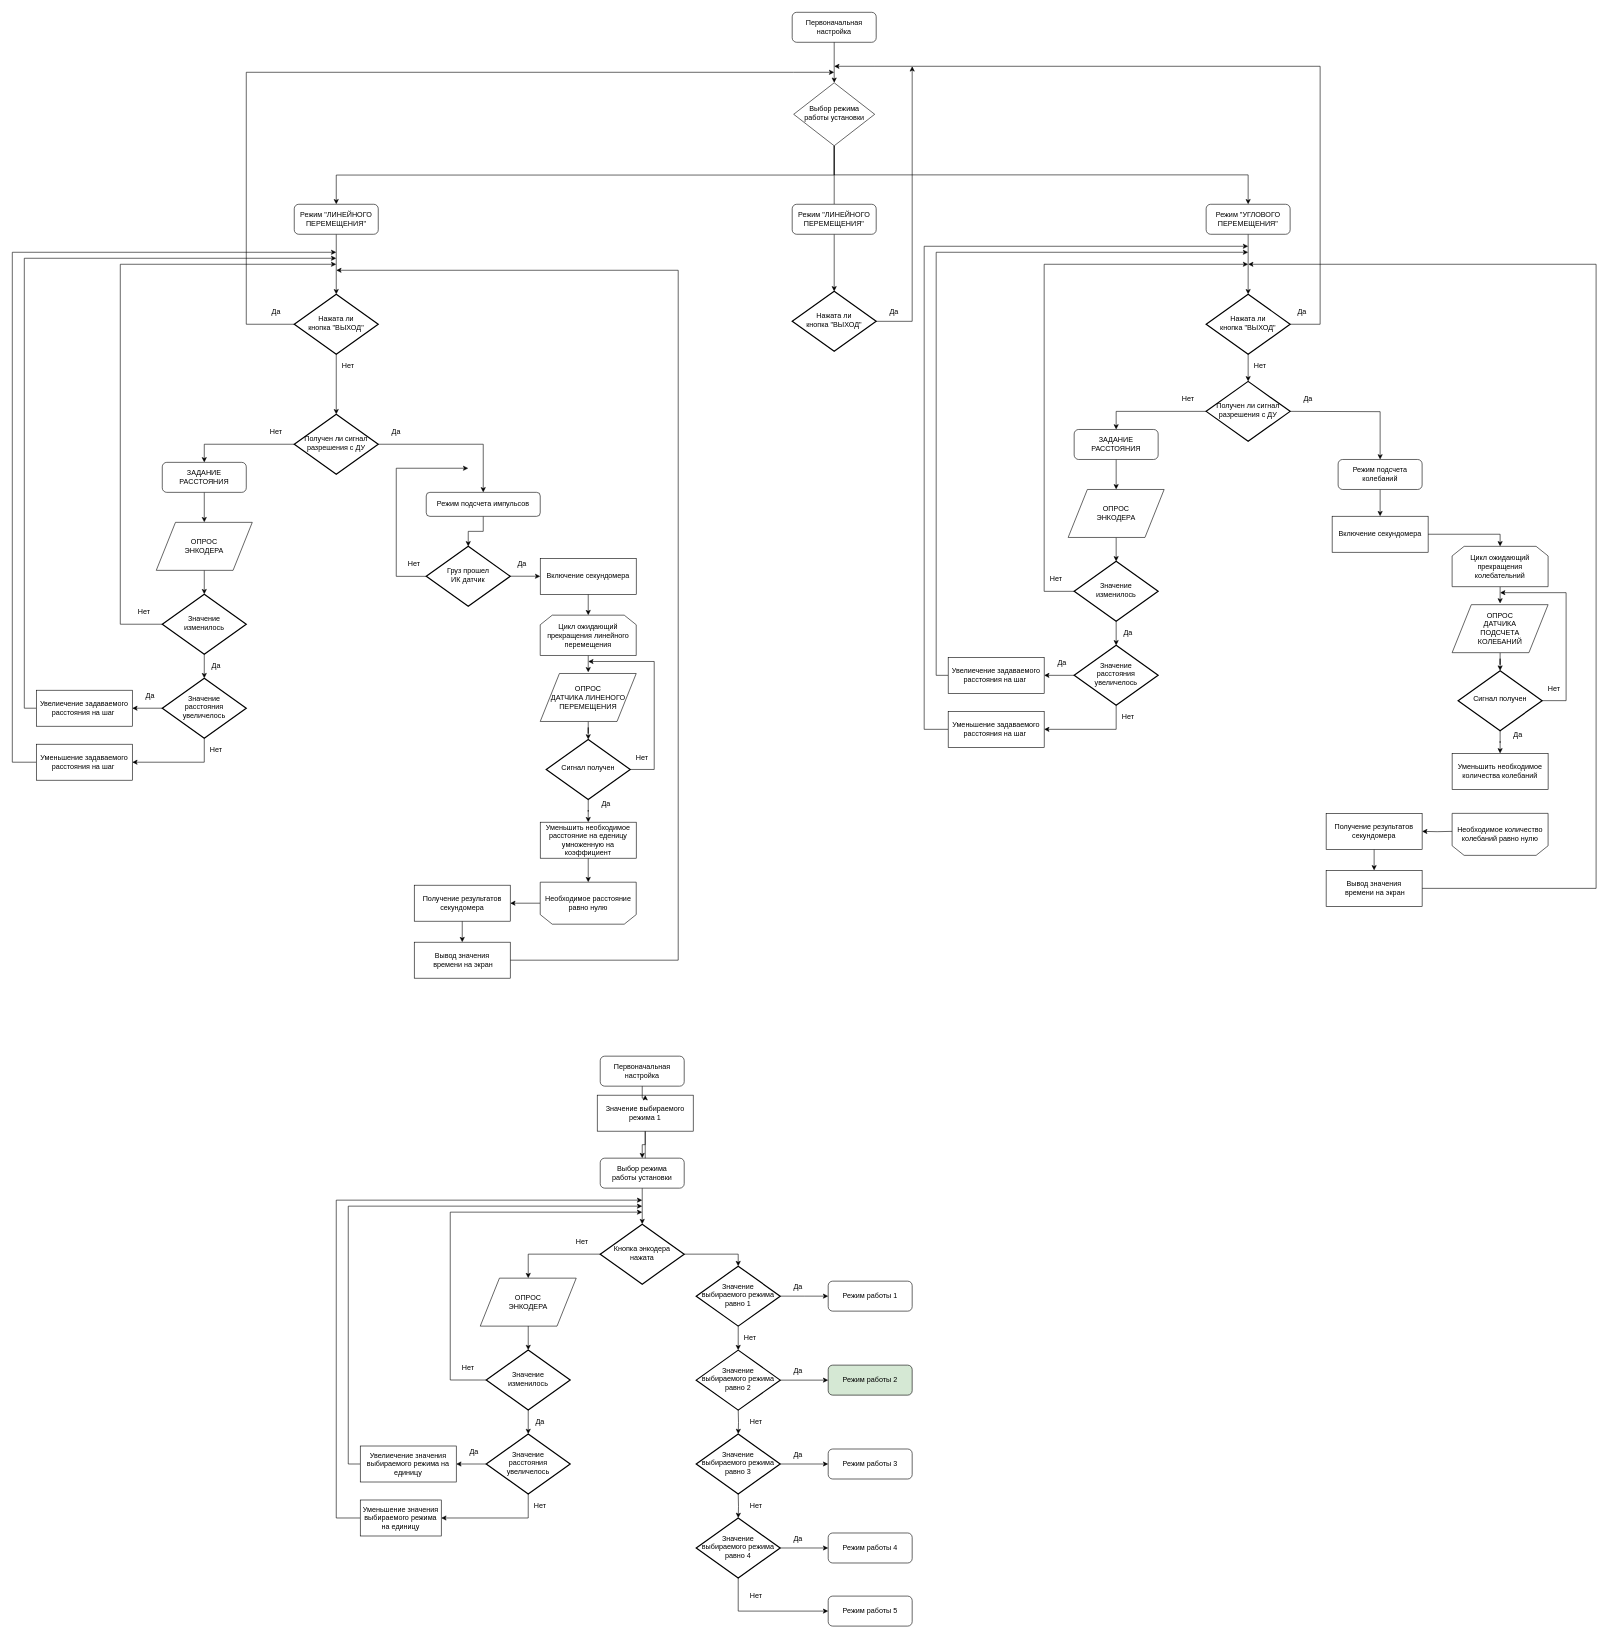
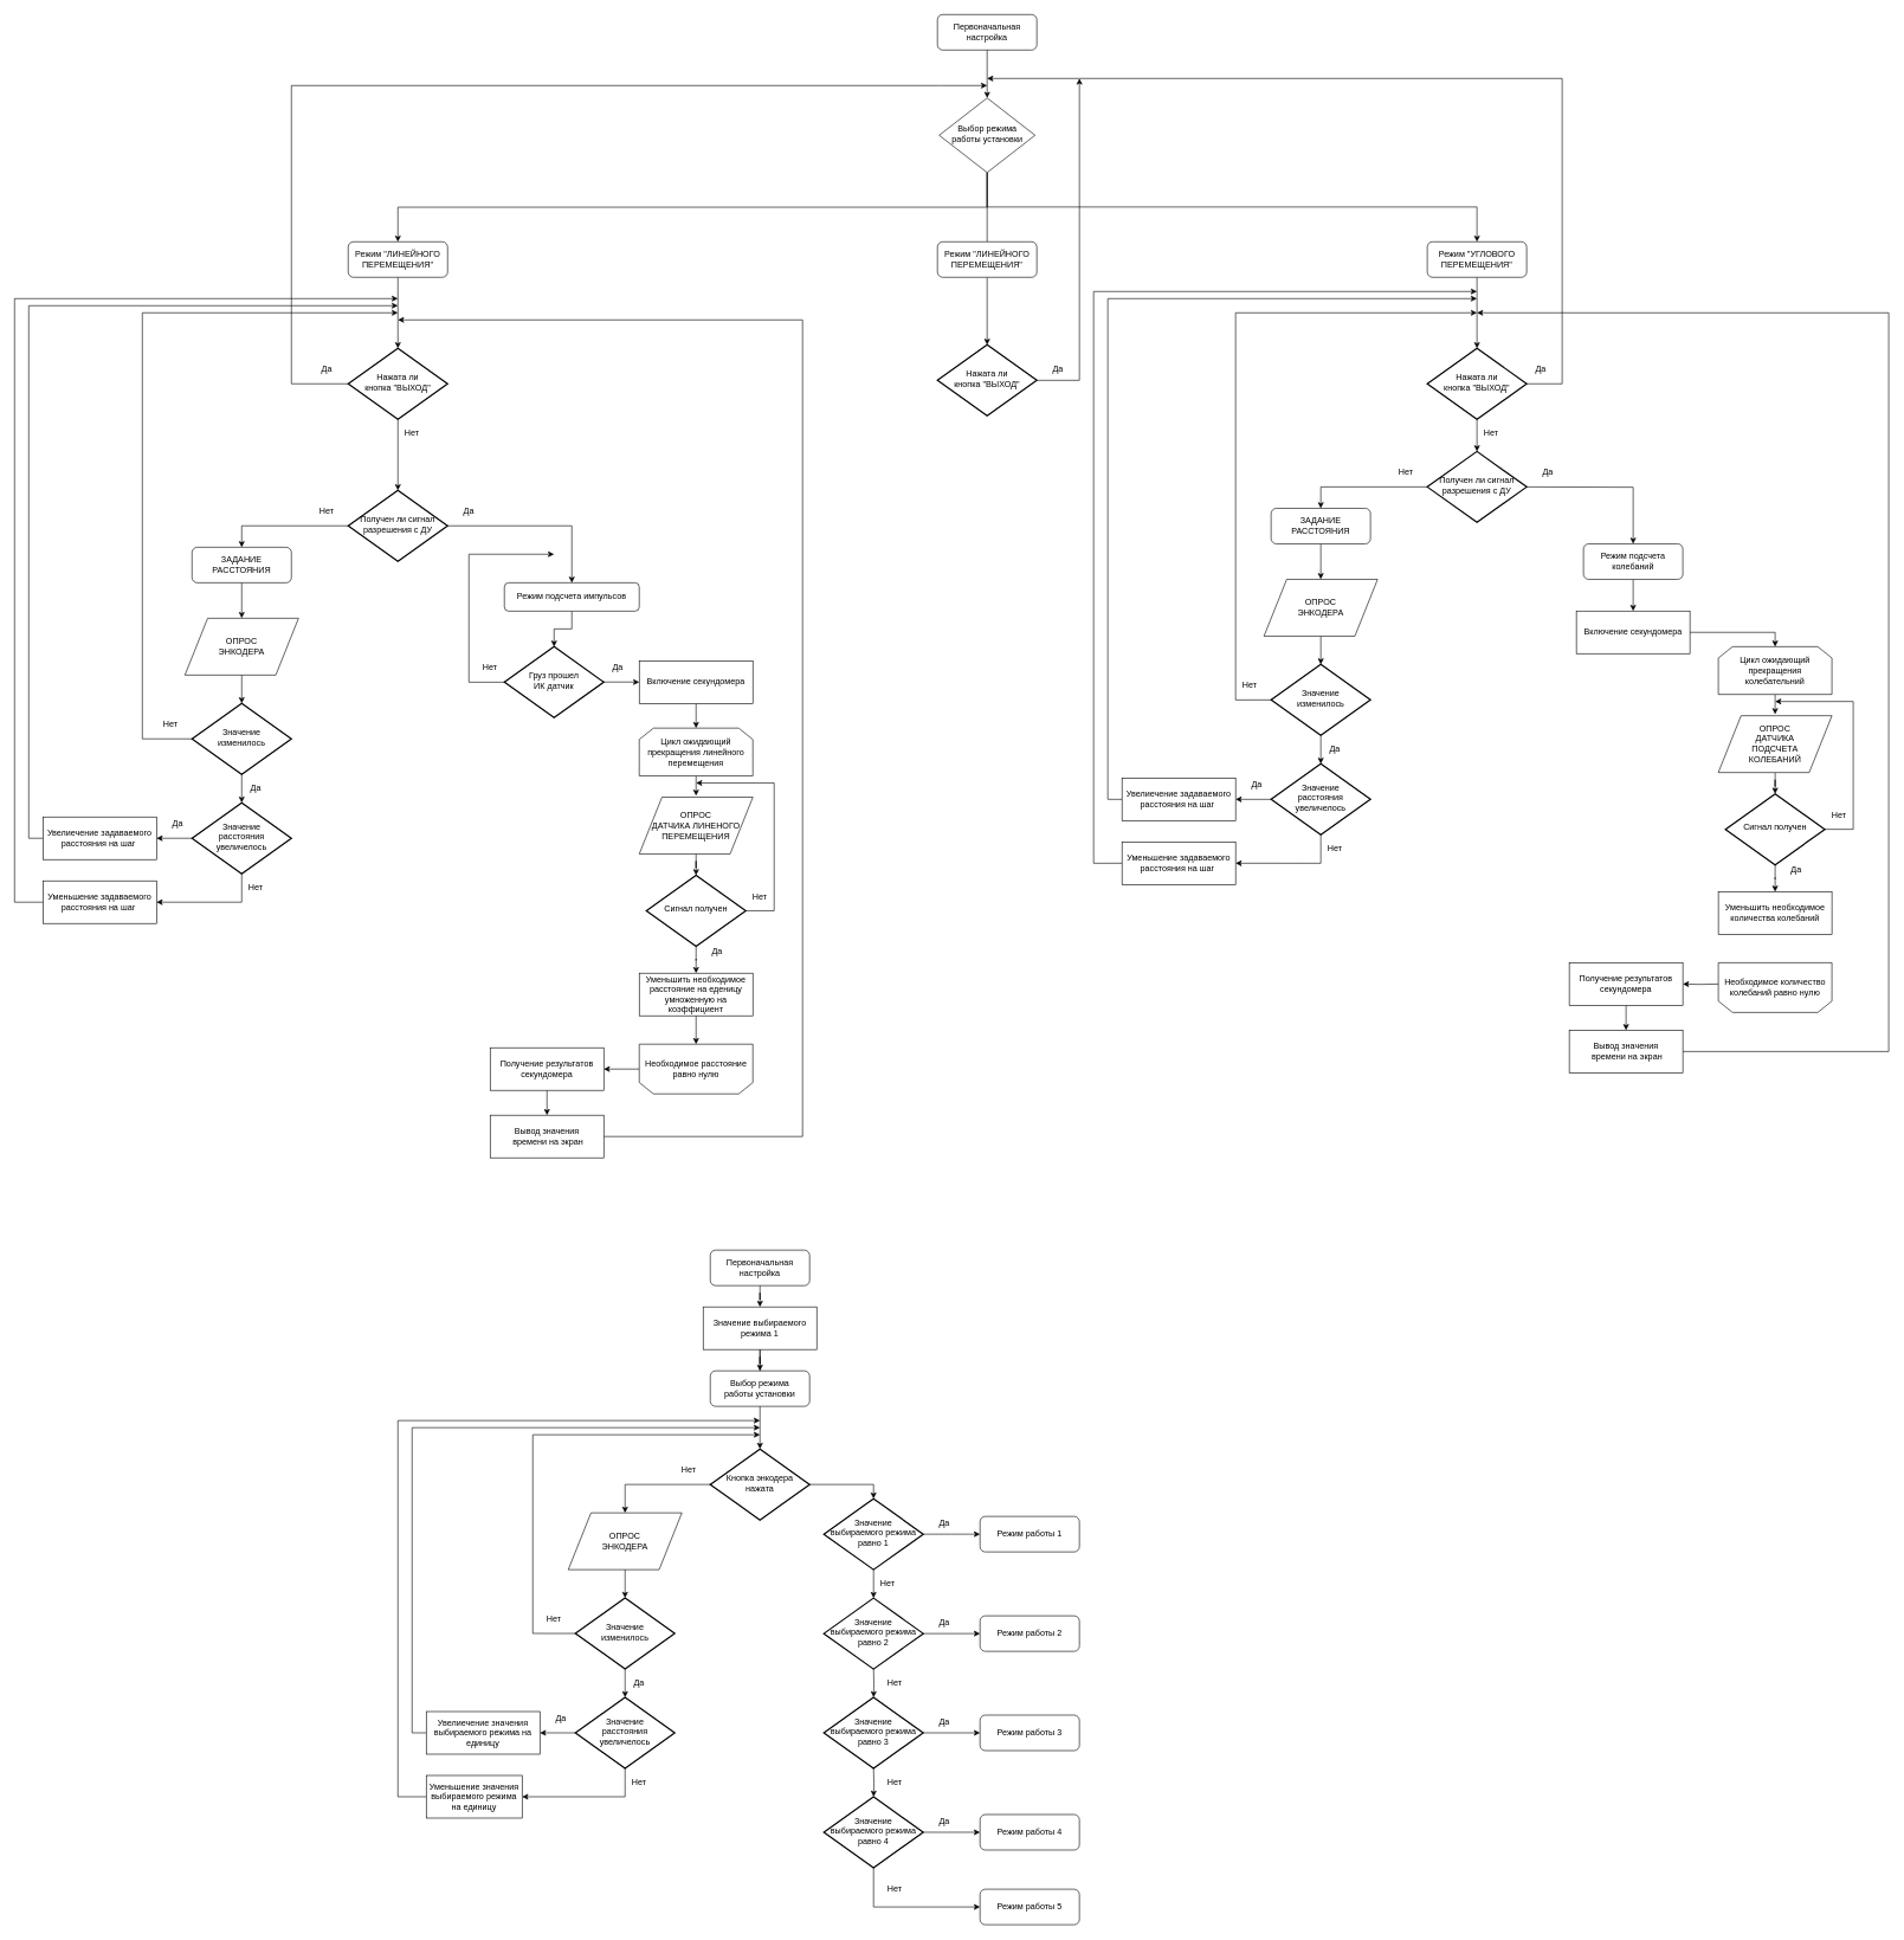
- <mxCell id="168" value="Значение выбираемого режима 1" style="rounded=0;whiteSpace=wrap;html=1;" vertex="1" parent="1"><mxGeometry x="995" y="1825" width="160" height="60" as="geometry" /></mxCell>
+ <mxCell id="168" value="Значение выбираемого режима 1" style="rounded=0;whiteSpace=wrap;html=1;" vertex="1" parent="1"><mxGeometry x="990" y="1840" width="160" height="60" as="geometry" /></mxCell>
- <mxCell id="151" value="Режим работы 2" style="rounded=1;whiteSpace=wrap;html=1;fontSize=12;glass=0;strokeWidth=1;shadow=0;fillColor=#d5e8d4;" vertex="1" parent="1"><mxGeometry x="1380" y="2275" width="140" height="50" as="geometry" /></mxCell>
+ <mxCell id="151" value="Режим работы 2" style="rounded=1;whiteSpace=wrap;html=1;fontSize=12;glass=0;strokeWidth=1;shadow=0;" vertex="1" parent="1"><mxGeometry x="1380" y="2275" width="140" height="50" as="geometry" /></mxCell>
